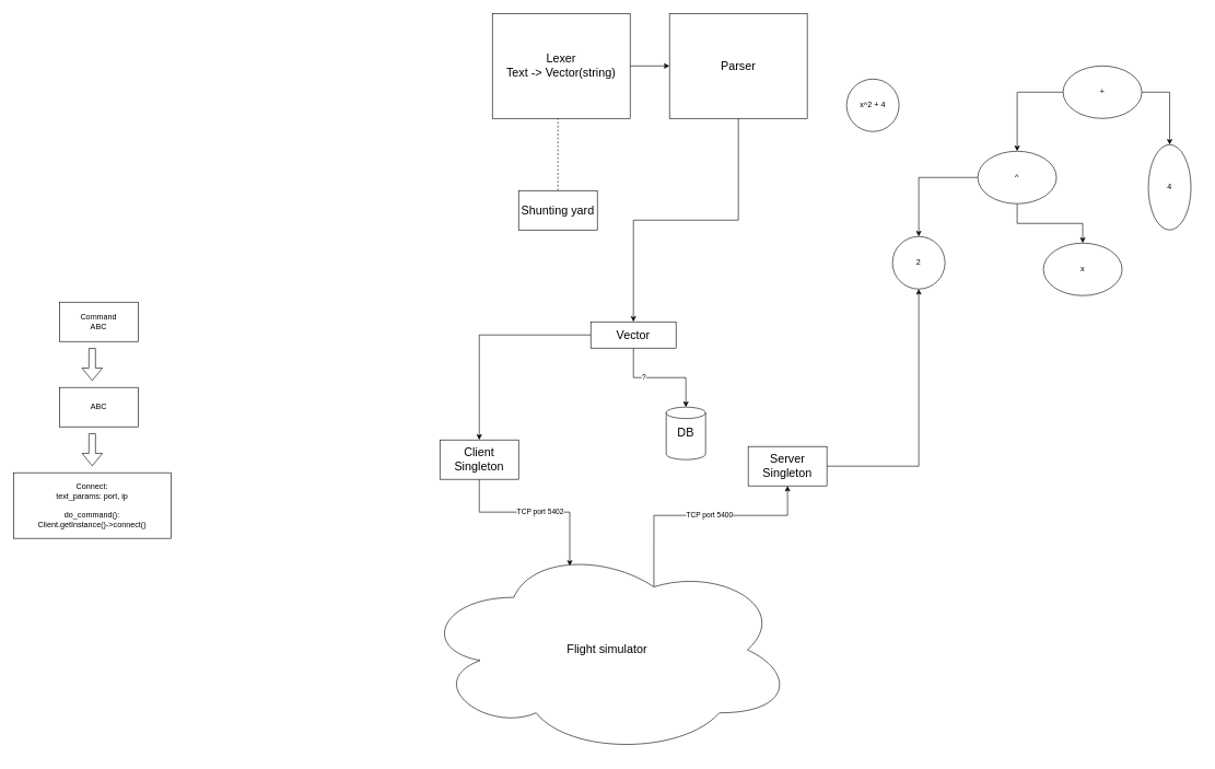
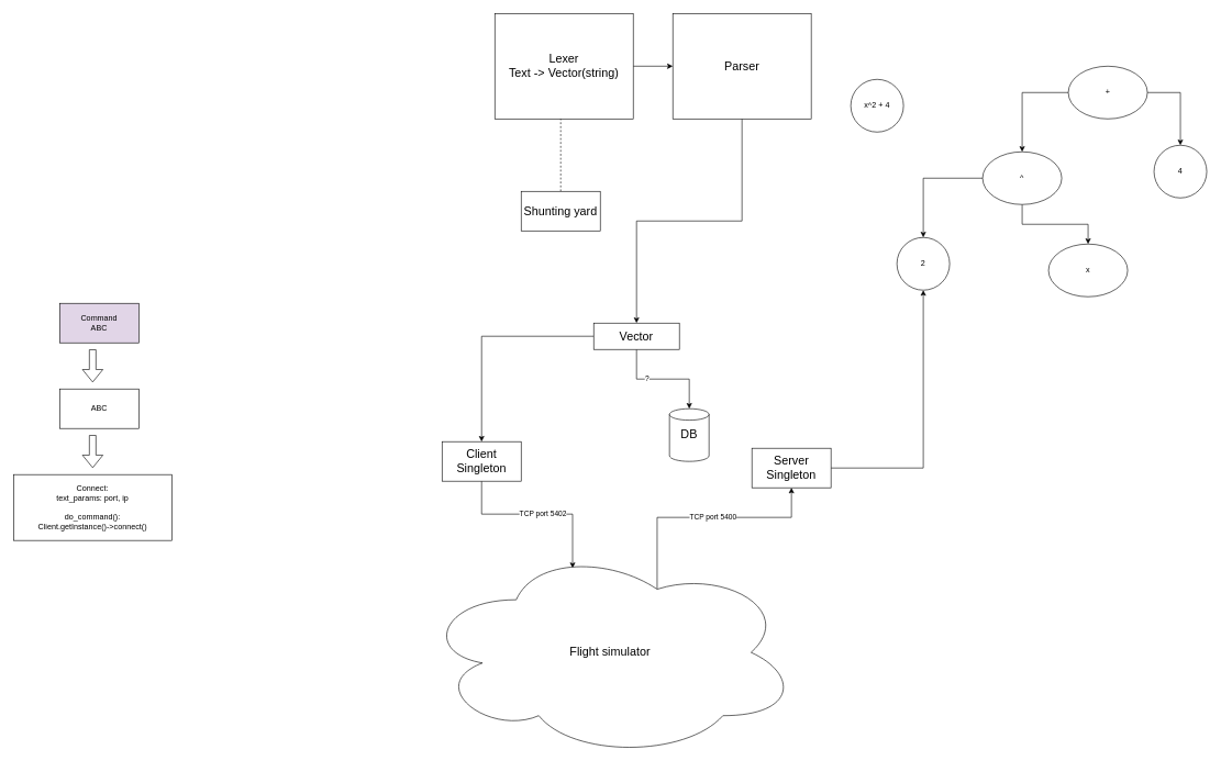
- <mxCell id="32" value="4" style="ellipse;whiteSpace=wrap;html=1;aspect=fixed;" parent="1" vertex="1"><mxGeometry x="1750" y="220" width="65" height="130" as="geometry" /></mxCell>
+ <mxCell id="32" value="4" style="ellipse;whiteSpace=wrap;html=1;aspect=fixed;" parent="1" vertex="1"><mxGeometry x="1750" y="220" width="80" height="80" as="geometry" /></mxCell>
- <mxCell id="19" value="Command&lt;br&gt;ABC" style="rounded=0;whiteSpace=wrap;html=1;" parent="1" vertex="1"><mxGeometry x="90" y="460" width="120" height="60" as="geometry" /></mxCell>
+ <mxCell id="19" value="Command&lt;br&gt;ABC" style="rounded=0;whiteSpace=wrap;html=1;fillColor=#e1d5e7;" parent="1" vertex="1"><mxGeometry x="90" y="460" width="120" height="60" as="geometry" /></mxCell>
